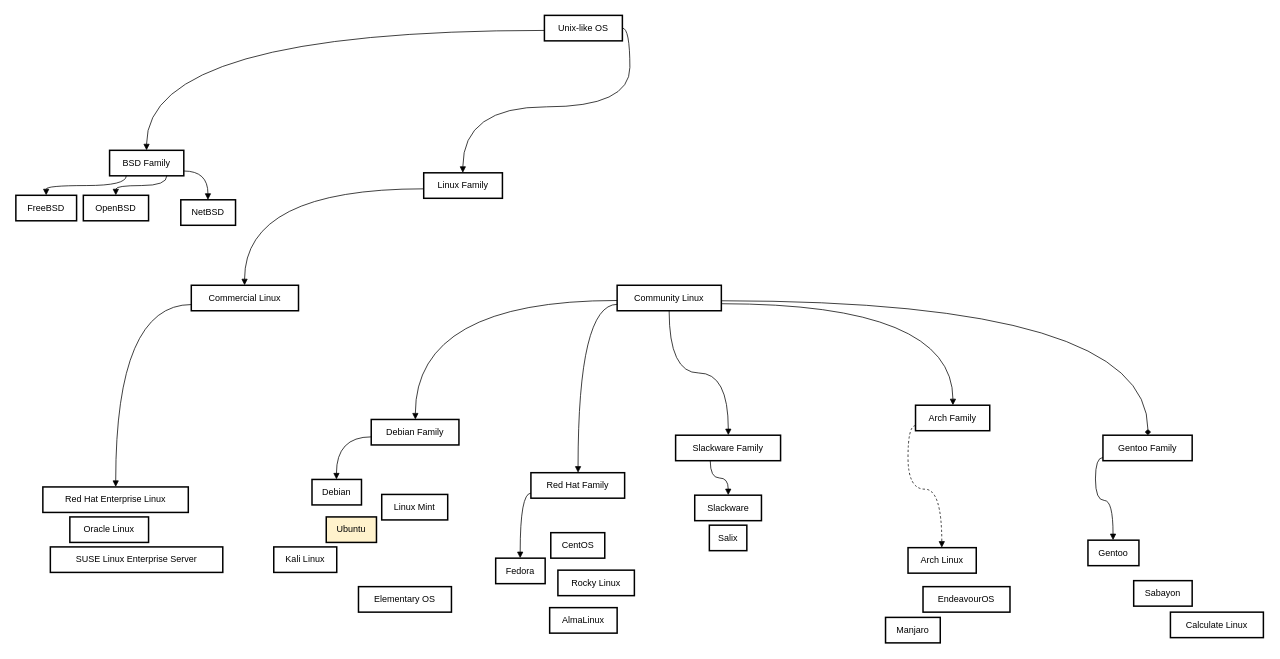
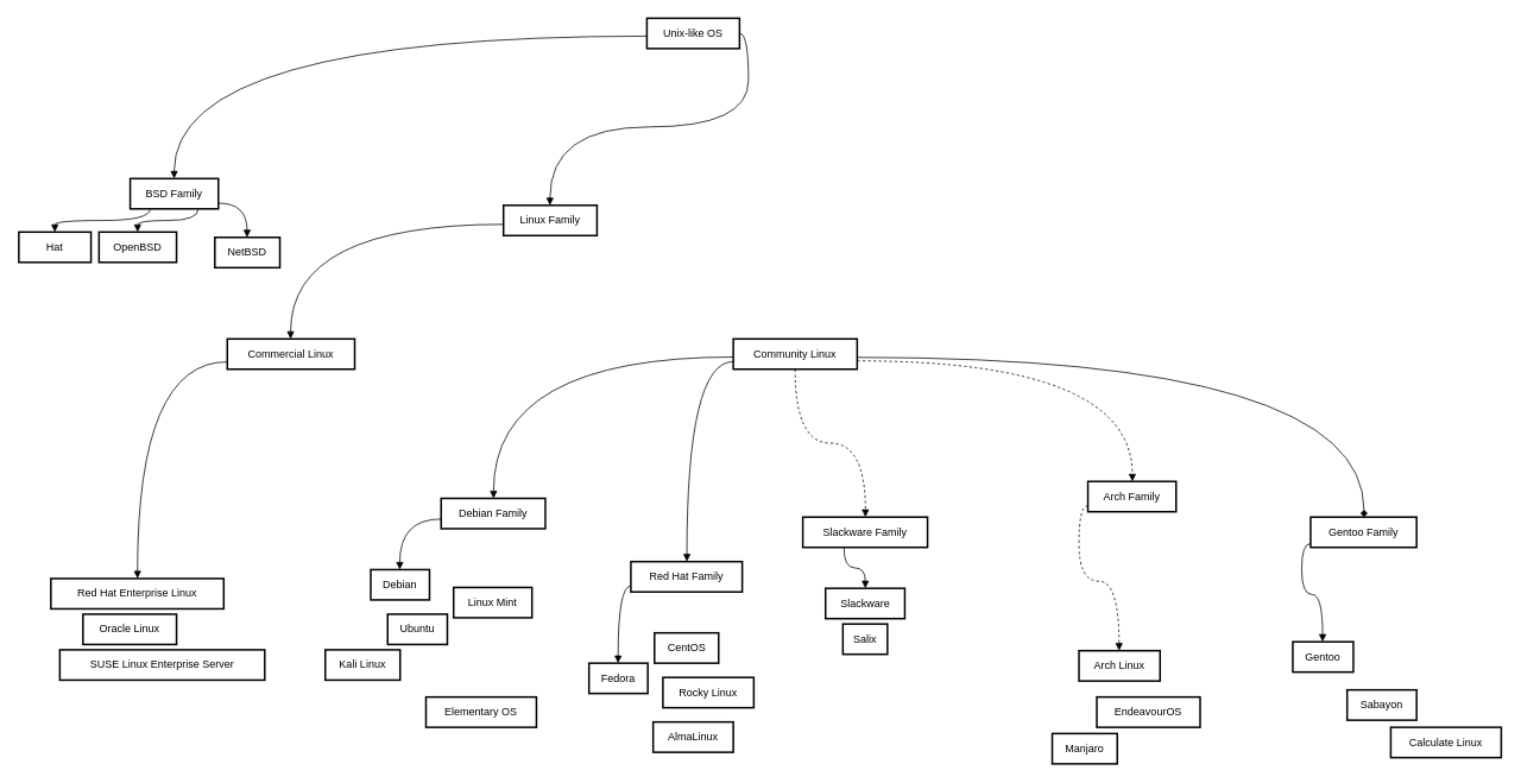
- <mxCell id="5" value="FreeBSD" style="whiteSpace=wrap;strokeWidth=2;" vertex="1" parent="1"><mxGeometry x="20" y="260" width="81" height="34" as="geometry" /></mxCell>
+ <mxCell id="5" value="Hat" style="whiteSpace=wrap;strokeWidth=2;" vertex="1" parent="1"><mxGeometry x="20" y="260" width="81" height="34" as="geometry" /></mxCell>
- <mxCell id="45" value="" style="curved=1;startArrow=none;endArrow=block;exitX=0.997;exitY=0.723;entryX=0.504;entryY=0;rounded=0;edgeStyle=orthogonalEdgeStyle;" edge="1" parent="1" source="9" target="16"><mxGeometry relative="1" as="geometry" /></mxCell>
+ <mxCell id="45" value="" style="curved=1;startArrow=none;endArrow=block;exitX=0.997;exitY=0.723;entryX=0.504;entryY=0;rounded=0;edgeStyle=orthogonalEdgeStyle;dashed=1;" edge="1" parent="1" source="9" target="16"><mxGeometry relative="1" as="geometry" /></mxCell>
- <mxCell id="44" value="" style="curved=1;startArrow=none;endArrow=block;exitX=0.499;exitY=1;entryX=0.502;entryY=0;rounded=0;edgeStyle=orthogonalEdgeStyle;" edge="1" parent="1" source="9" target="15"><mxGeometry relative="1" as="geometry" /></mxCell>
+ <mxCell id="44" value="" style="curved=1;startArrow=none;endArrow=block;exitX=0.499;exitY=1;entryX=0.502;entryY=0;rounded=0;edgeStyle=orthogonalEdgeStyle;dashed=1;" edge="1" parent="1" source="9" target="15"><mxGeometry relative="1" as="geometry" /></mxCell>
- <mxCell id="19" value="Ubuntu" style="whiteSpace=wrap;strokeWidth=2;fillColor=#fff2cc;" vertex="1" parent="1"><mxGeometry x="434" y="689" width="67" height="34" as="geometry" /></mxCell>
+ <mxCell id="19" value="Ubuntu" style="whiteSpace=wrap;strokeWidth=2;" vertex="1" parent="1"><mxGeometry x="434" y="689" width="67" height="34" as="geometry" /></mxCell>
